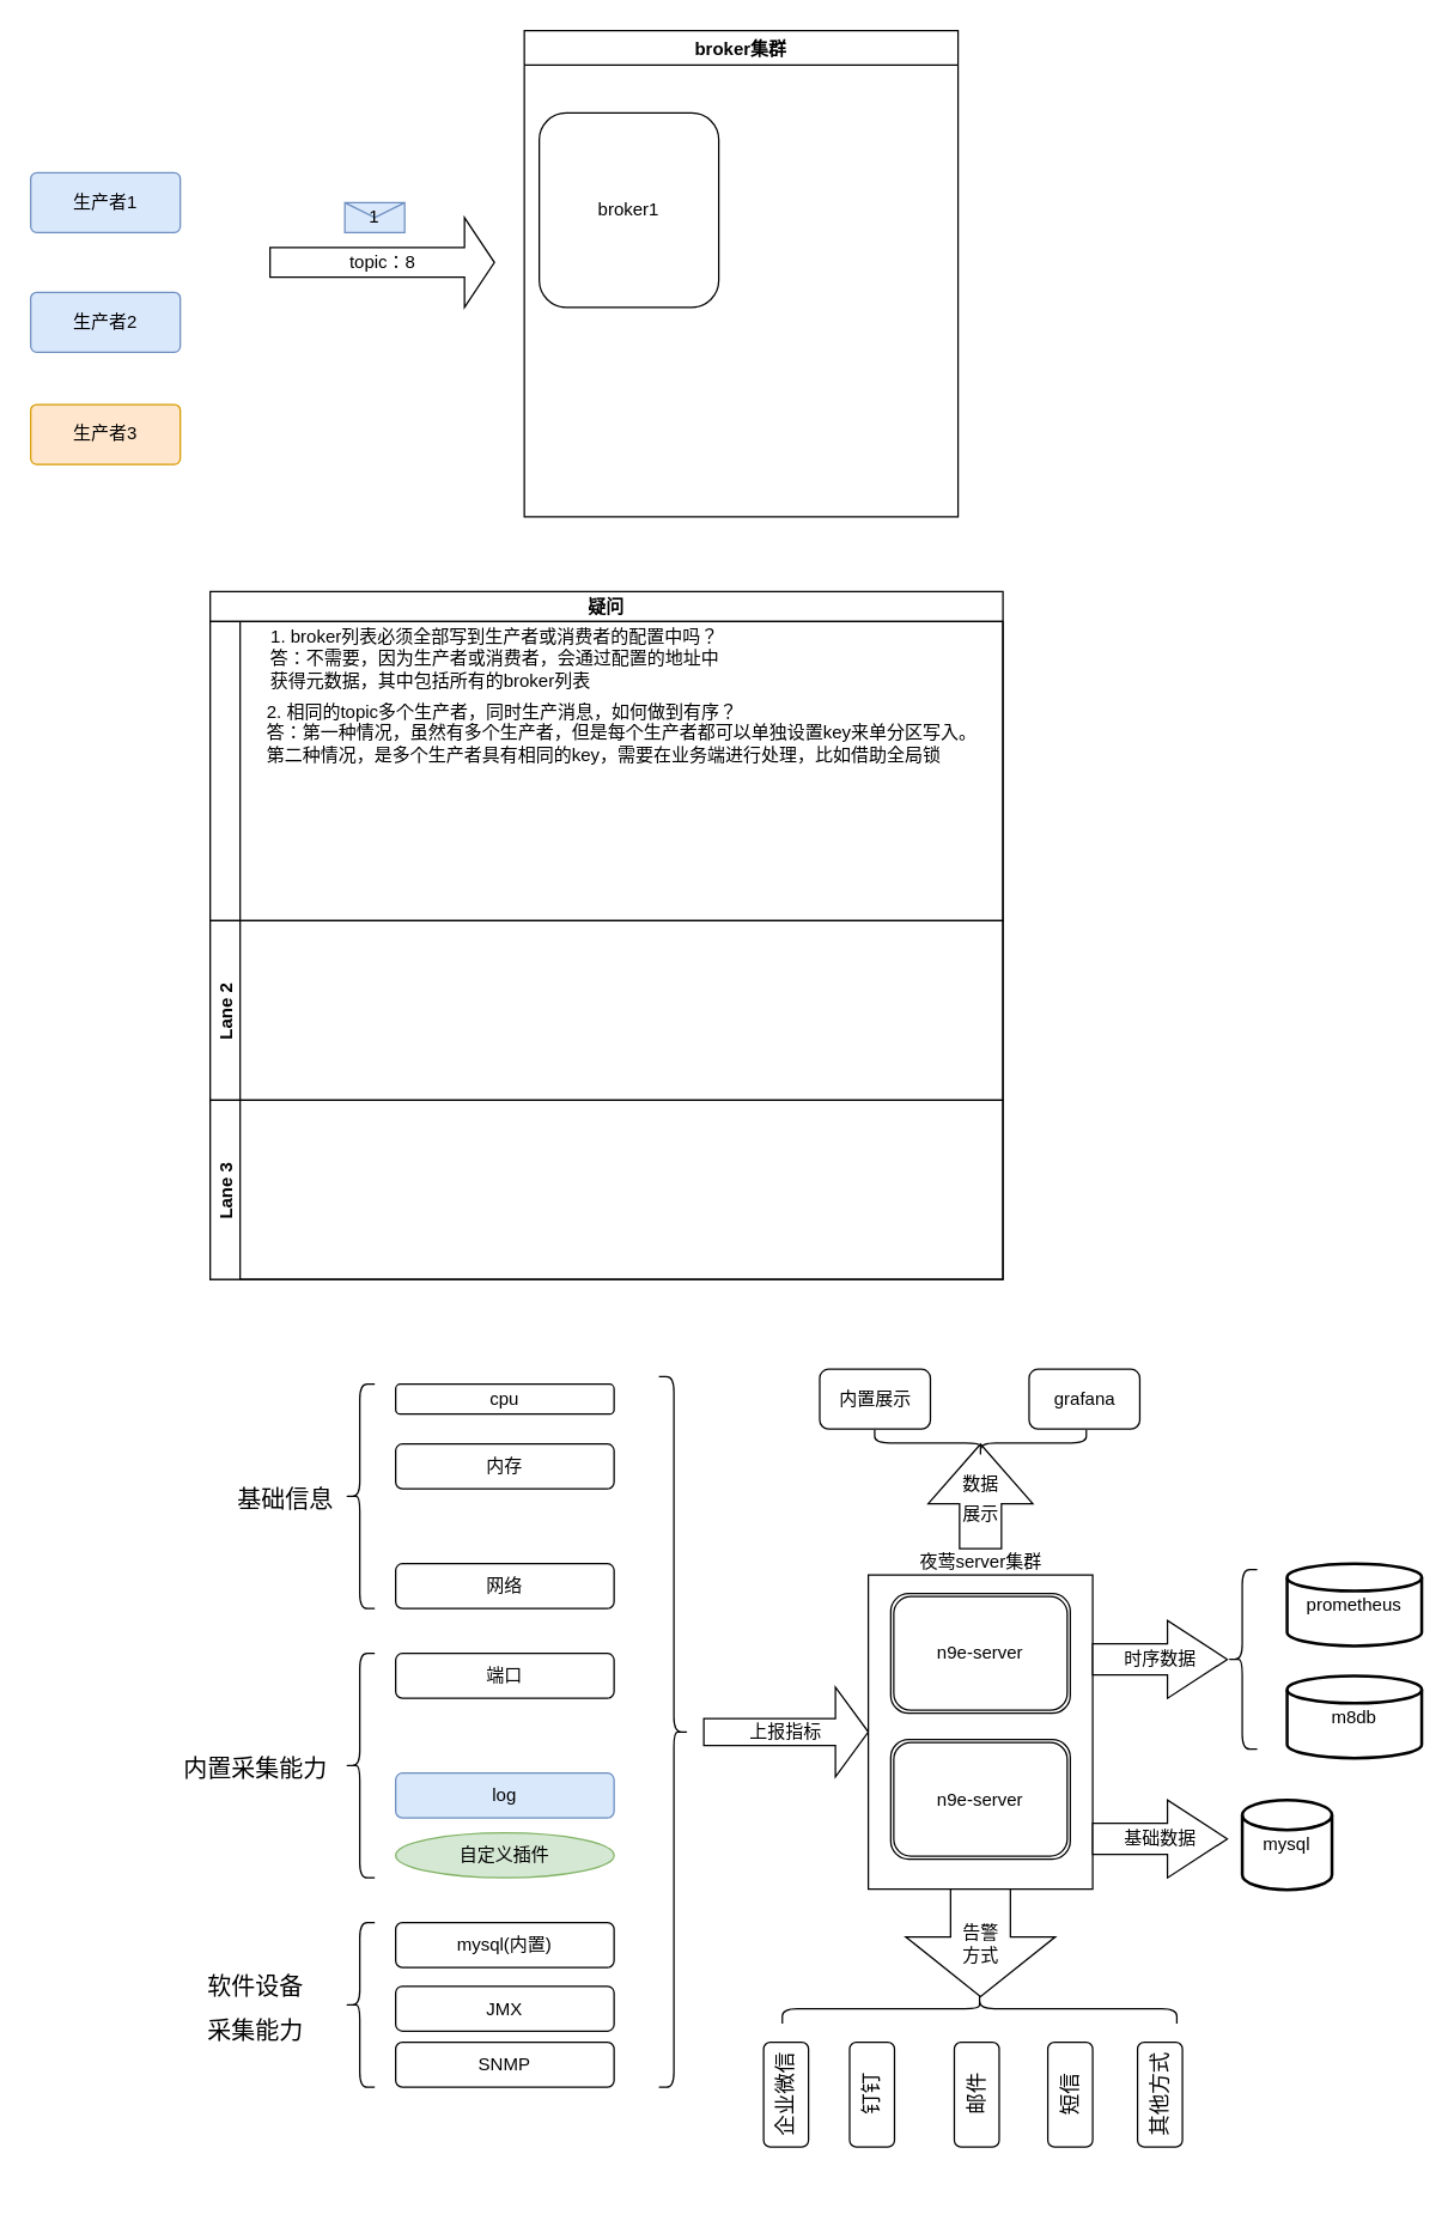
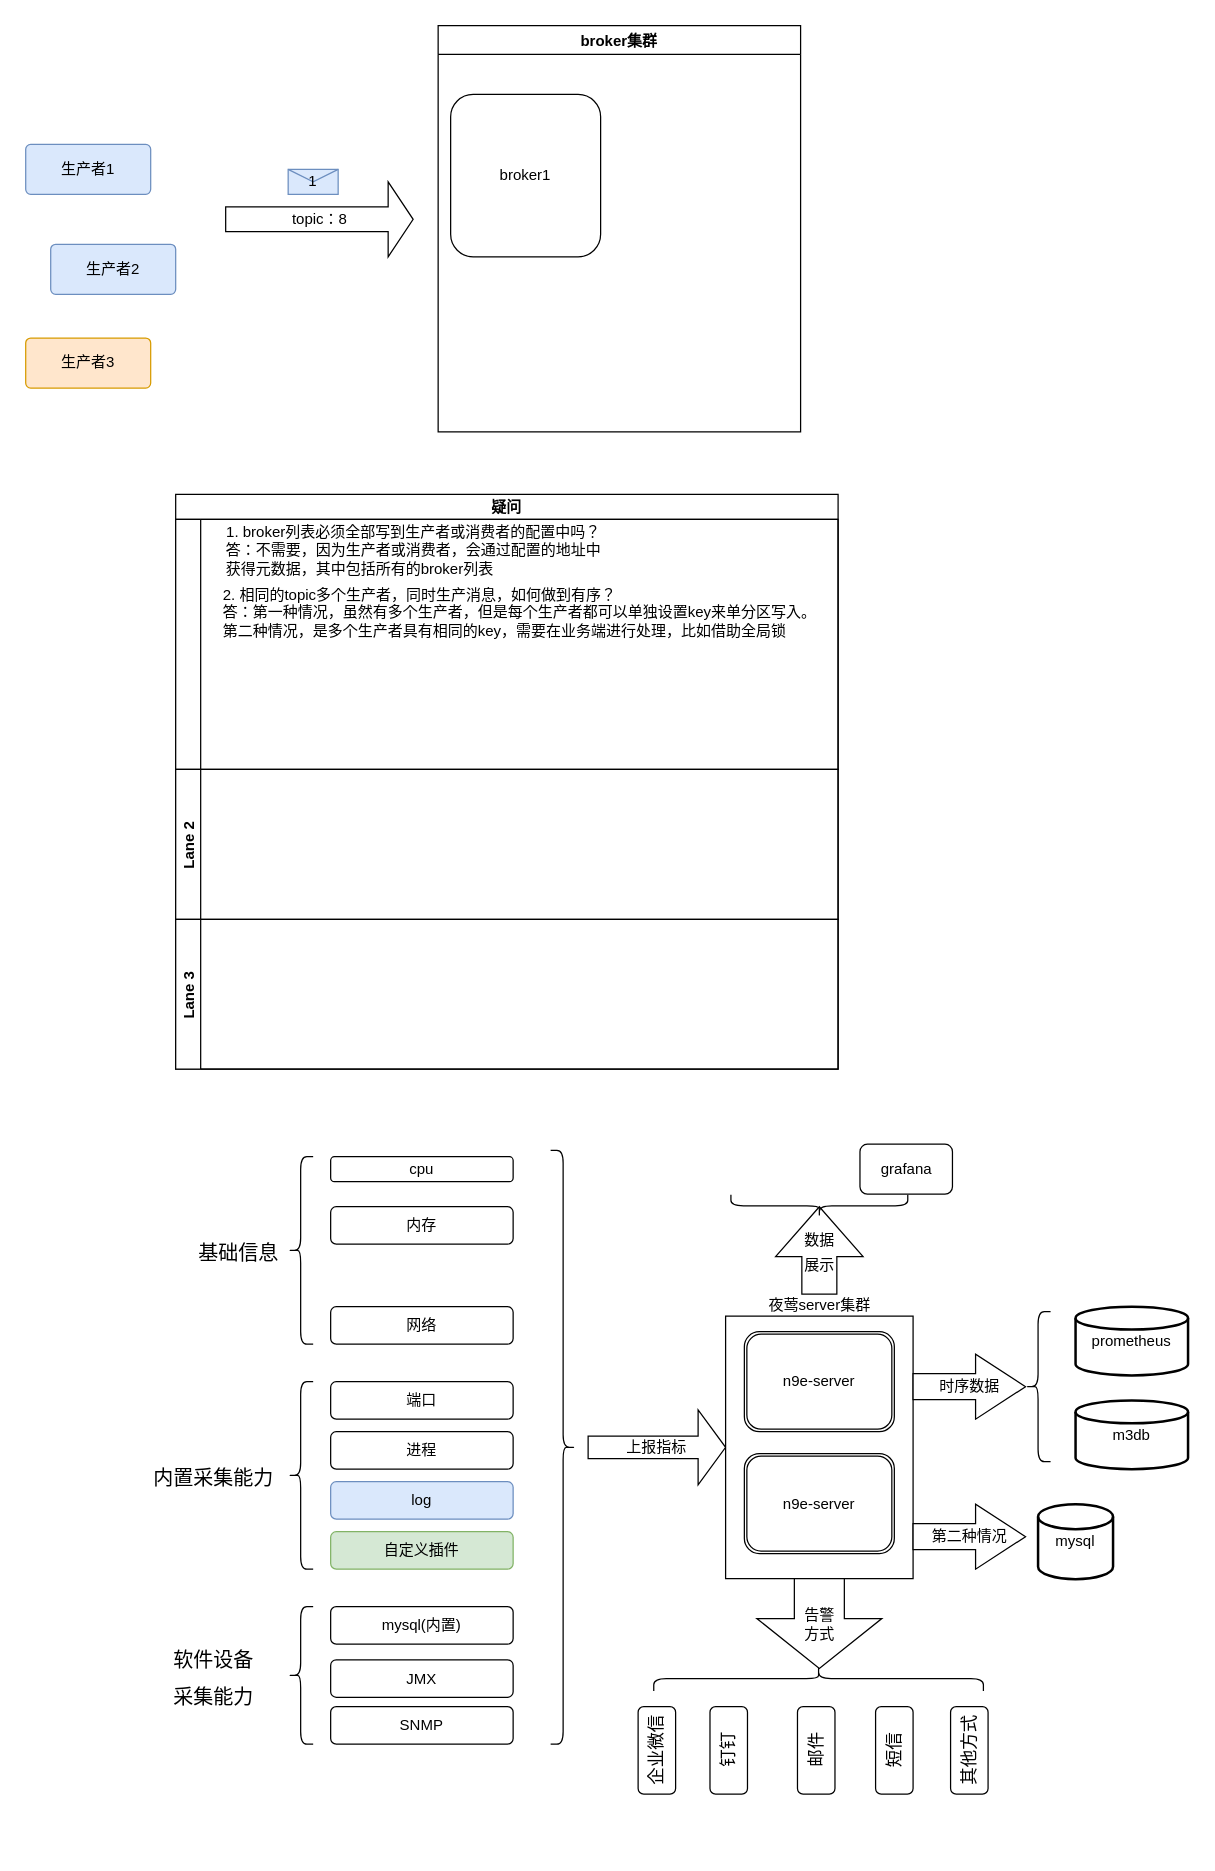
- <mxCell id="5" value="生产者2" style="rounded=1;arcSize=10;whiteSpace=wrap;html=1;align=center;fillColor=#dae8fc;strokeColor=#6c8ebf;" parent="1" vertex="1"><mxGeometry x="20" y="195" width="100" height="40" as="geometry" /></mxCell>
+ <mxCell id="5" value="生产者2" style="rounded=1;arcSize=10;whiteSpace=wrap;html=1;align=center;fillColor=#dae8fc;strokeColor=#6c8ebf;" parent="1" vertex="1"><mxGeometry x="40" y="195" width="100" height="40" as="geometry" /></mxCell>
- <mxCell id="51" value="内置展示" style="rounded=1;whiteSpace=wrap;html=1;fontSize=12;" vertex="1" parent="1"><mxGeometry x="547.5" y="915" width="74" height="40" as="geometry" /></mxCell>
- <mxCell id="42" value="m8db" style="strokeWidth=2;html=1;shape=mxgraph.flowchart.database;whiteSpace=wrap;" vertex="1" parent="1"><mxGeometry x="860" y="1120" width="90" height="55" as="geometry" /></mxCell>
+ <mxCell id="42" value="m3db" style="strokeWidth=2;html=1;shape=mxgraph.flowchart.database;whiteSpace=wrap;" vertex="1" parent="1"><mxGeometry x="860" y="1120" width="90" height="55" as="geometry" /></mxCell>
+ <mxCell id="23" value="进程" style="whiteSpace=wrap;html=1;rounded=1;" parent="1" vertex="1"><mxGeometry x="264" y="1145" width="146" height="30" as="geometry" /></mxCell>
- <mxCell id="37" value="基础数据" style="html=1;shadow=0;dashed=0;align=center;verticalAlign=middle;shape=mxgraph.arrows2.arrow;dy=0.6;dx=40;notch=0;" vertex="1" parent="1"><mxGeometry x="730" y="1203" width="90" height="52" as="geometry" /></mxCell>
+ <mxCell id="37" value="第二种情况" style="html=1;shadow=0;dashed=0;align=center;verticalAlign=middle;shape=mxgraph.arrows2.arrow;dy=0.6;dx=40;notch=0;" vertex="1" parent="1"><mxGeometry x="730" y="1203" width="90" height="52" as="geometry" /></mxCell>
- <mxCell id="25" value="自定义插件" style="ellipse;whiteSpace=wrap;html=1;fillColor=#d5e8d4;strokeColor=#82b366;" parent="1" vertex="1"><mxGeometry x="264" y="1225" width="146" height="30" as="geometry" /></mxCell>
+ <mxCell id="25" value="自定义插件" style="whiteSpace=wrap;html=1;rounded=1;fillColor=#d5e8d4;strokeColor=#82b366;" parent="1" vertex="1"><mxGeometry x="264" y="1225" width="146" height="30" as="geometry" /></mxCell>
